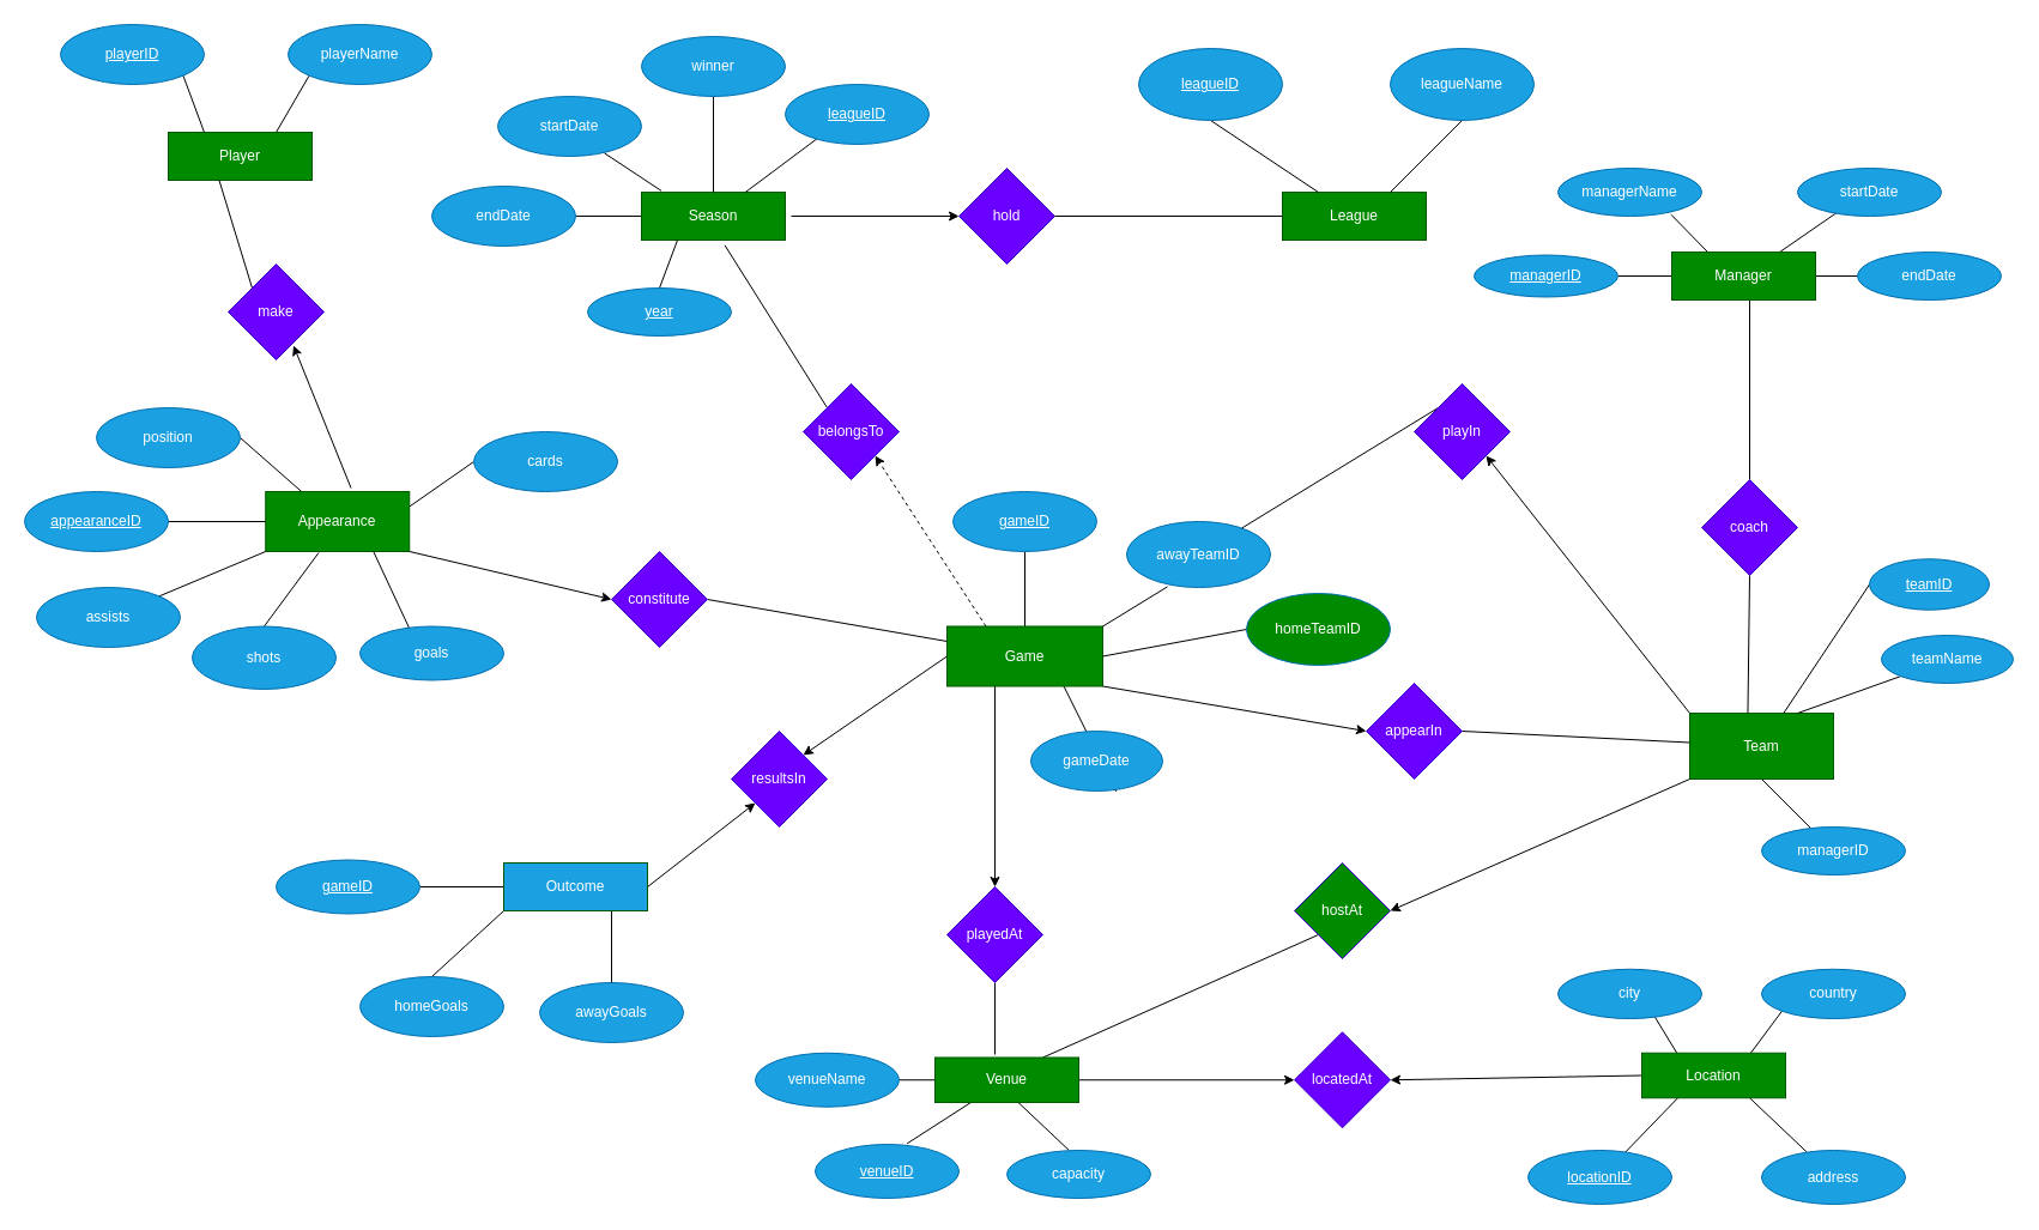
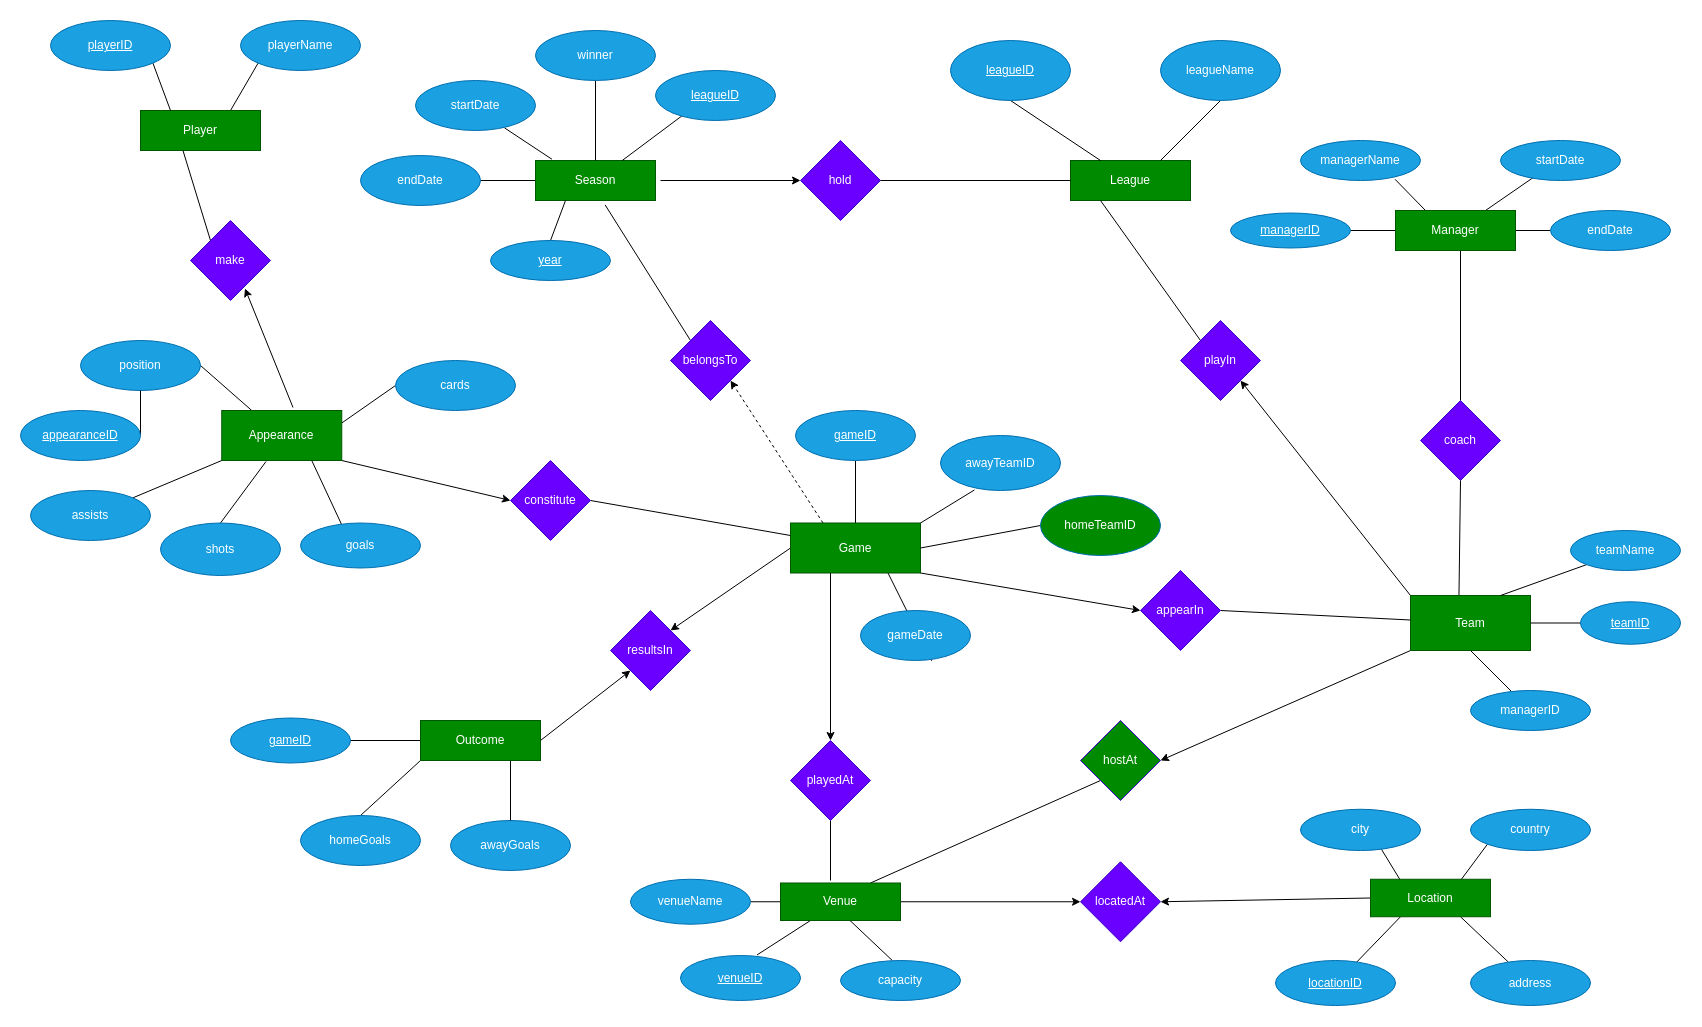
- <mxCell id="53" style="edgeStyle=none;html=1;exitX=0;exitY=0;exitDx=0;exitDy=0;startArrow=none;startFill=0;endArrow=none;endFill=0;" parent="1" source="54" target="23" edge="1"><mxGeometry relative="1" as="geometry" /></mxCell>
+ <mxCell id="53" style="edgeStyle=none;html=1;exitX=0;exitY=0;exitDx=0;exitDy=0;entryX=0.25;entryY=1;entryDx=0;entryDy=0;startArrow=none;startFill=0;endArrow=none;endFill=0;" parent="1" source="54" target="25" edge="1"><mxGeometry relative="1" as="geometry" /></mxCell>
- <mxCell id="66" style="edgeStyle=none;html=1;exitX=1;exitY=0.5;exitDx=0;exitDy=0;startArrow=none;startFill=0;endArrow=none;endFill=0;entryX=0;entryY=0.5;entryDx=0;entryDy=0;" parent="1" source="67" target="39" edge="1"><mxGeometry relative="1" as="geometry"><mxPoint x="220" y="460" as="targetPoint" /></mxGeometry></mxCell>
+ <mxCell id="66" style="edgeStyle=none;html=1;exitX=1;exitY=0.5;exitDx=0;exitDy=0;startArrow=none;startFill=0;endArrow=none;endFill=0;" parent="1" source="67" target="42" edge="1"><mxGeometry relative="1" as="geometry"><mxPoint x="220" y="460" as="targetPoint" /></mxGeometry></mxCell>
- <mxCell id="8" value="&lt;u&gt;teamID&lt;/u&gt;" style="ellipse;whiteSpace=wrap;html=1;fillColor=#1ba1e2;fontColor=#ffffff;strokeColor=#006EAF;" parent="1" vertex="1"><mxGeometry x="1560" y="466.25" width="100" height="42.5" as="geometry" /></mxCell>
+ <mxCell id="8" value="&lt;u&gt;teamID&lt;/u&gt;" style="ellipse;whiteSpace=wrap;html=1;fillColor=#1ba1e2;fontColor=#ffffff;strokeColor=#006EAF;" parent="1" vertex="1"><mxGeometry x="1580" y="601.25" width="100" height="42.5" as="geometry" /></mxCell>
- <mxCell id="96" value="Outcome" style="rounded=0;whiteSpace=wrap;html=1;fillColor=#1ba1e2;fontColor=#ffffff;strokeColor=#005700;" parent="1" vertex="1"><mxGeometry x="420" y="720" width="120" height="40" as="geometry" /></mxCell>
+ <mxCell id="96" value="Outcome" style="rounded=0;whiteSpace=wrap;html=1;fillColor=#008a00;fontColor=#ffffff;strokeColor=#005700;" parent="1" vertex="1"><mxGeometry x="420" y="720" width="120" height="40" as="geometry" /></mxCell>
